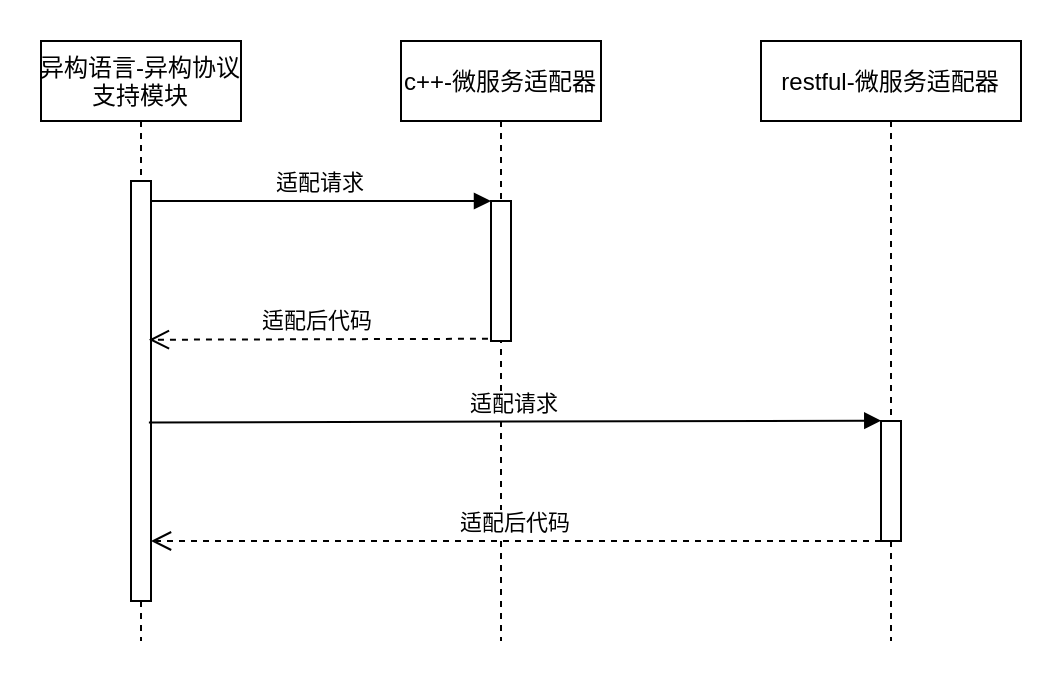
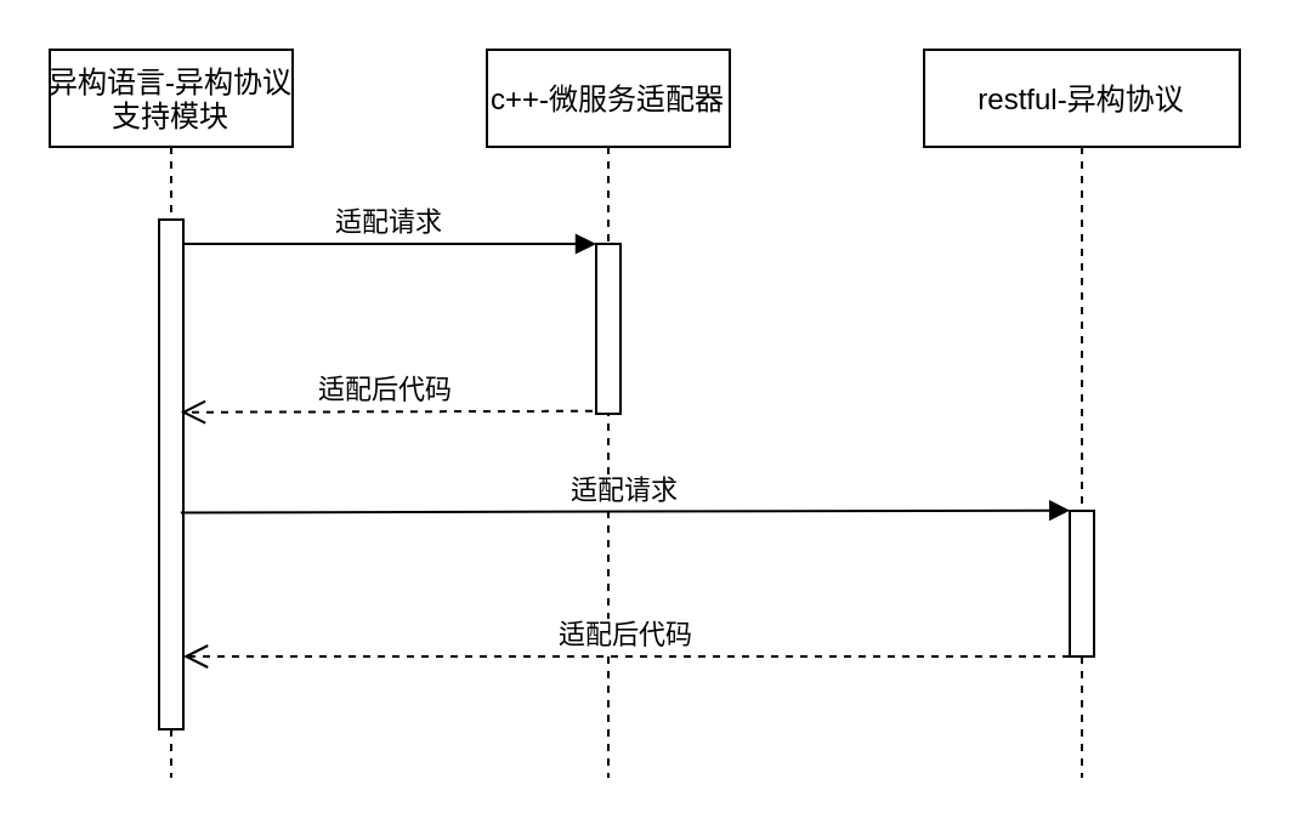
- <mxCell id="8" value="restful-微服务适配器" style="shape=umlLifeline;perimeter=lifelinePerimeter;container=1;collapsible=0;recursiveResize=0;rounded=0;shadow=0;strokeWidth=1;" parent="2" vertex="1"><mxGeometry x="360" width="130" height="300" as="geometry" /></mxCell>
+ <mxCell id="8" value="restful-异构协议" style="shape=umlLifeline;perimeter=lifelinePerimeter;container=1;collapsible=0;recursiveResize=0;rounded=0;shadow=0;strokeWidth=1;" parent="2" vertex="1"><mxGeometry x="360" width="130" height="300" as="geometry" /></mxCell>
